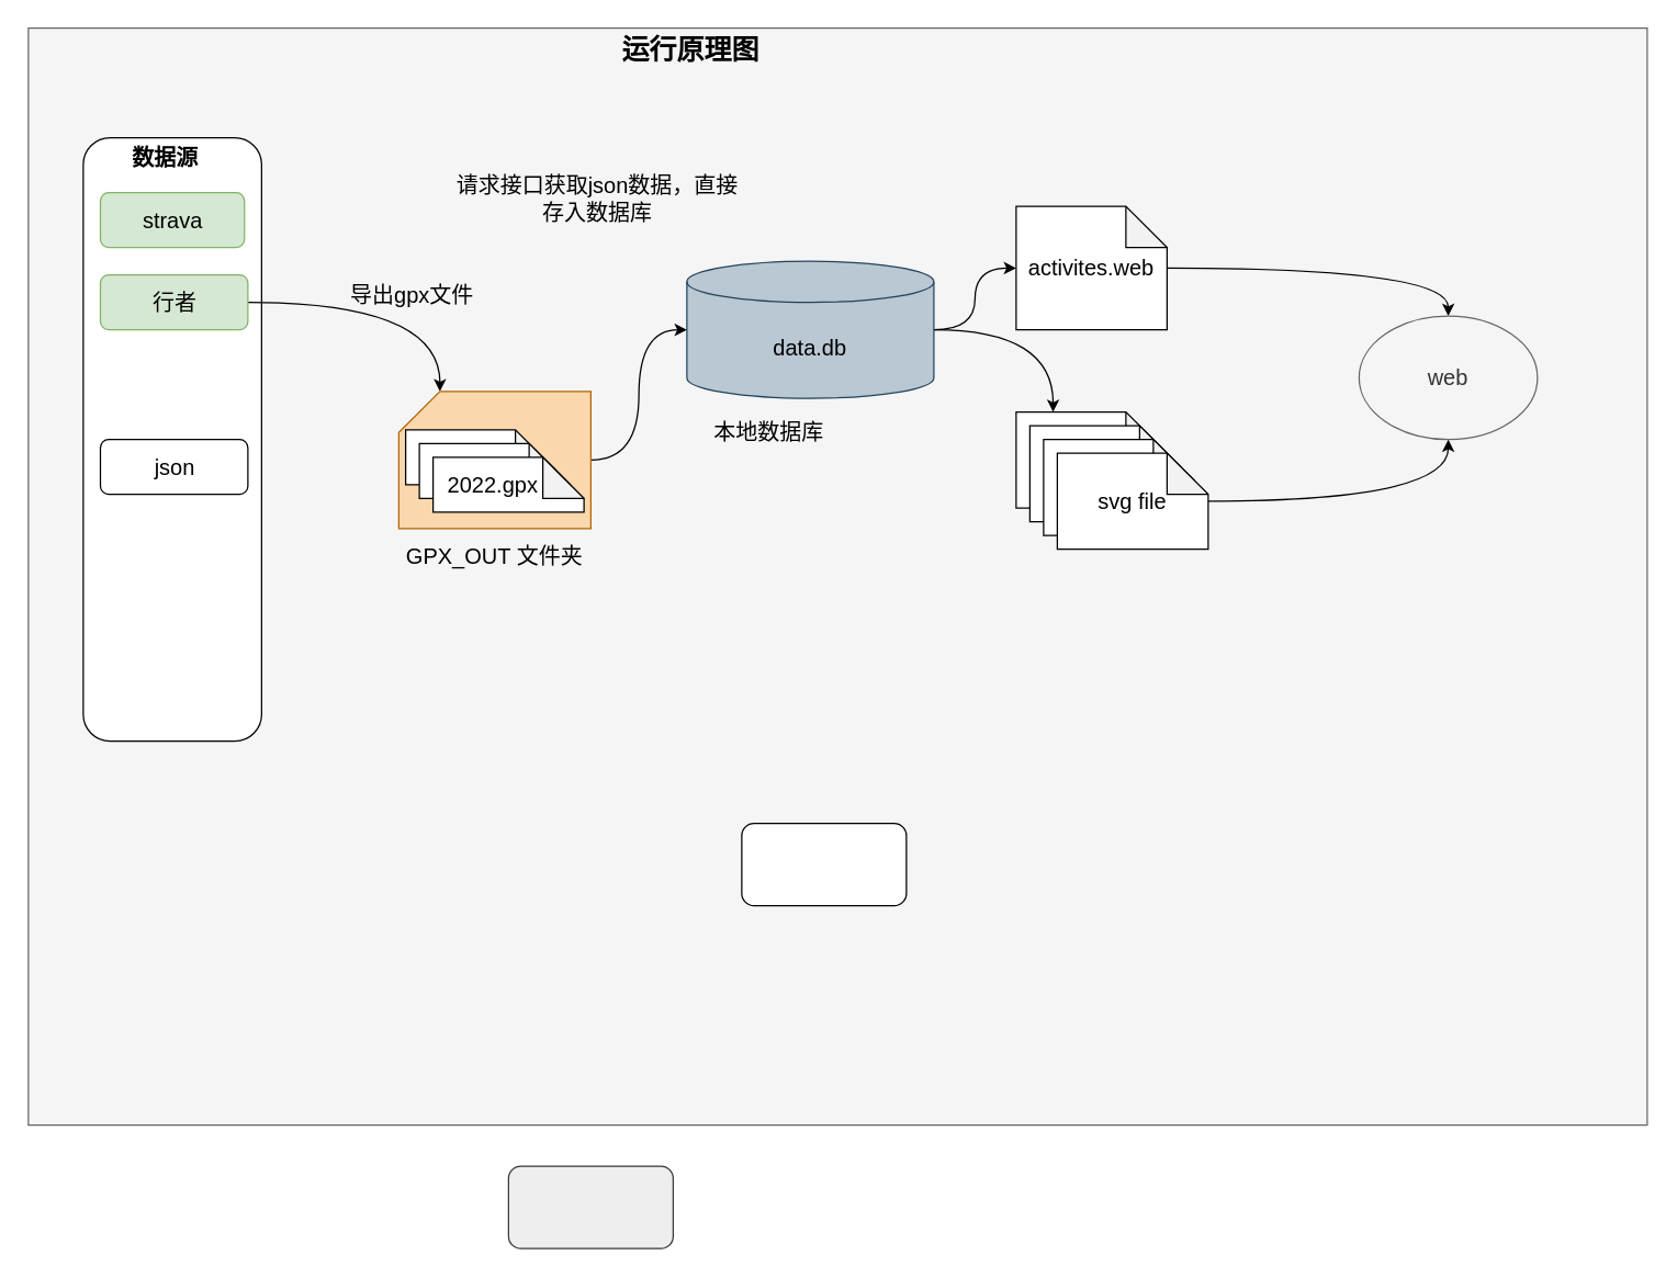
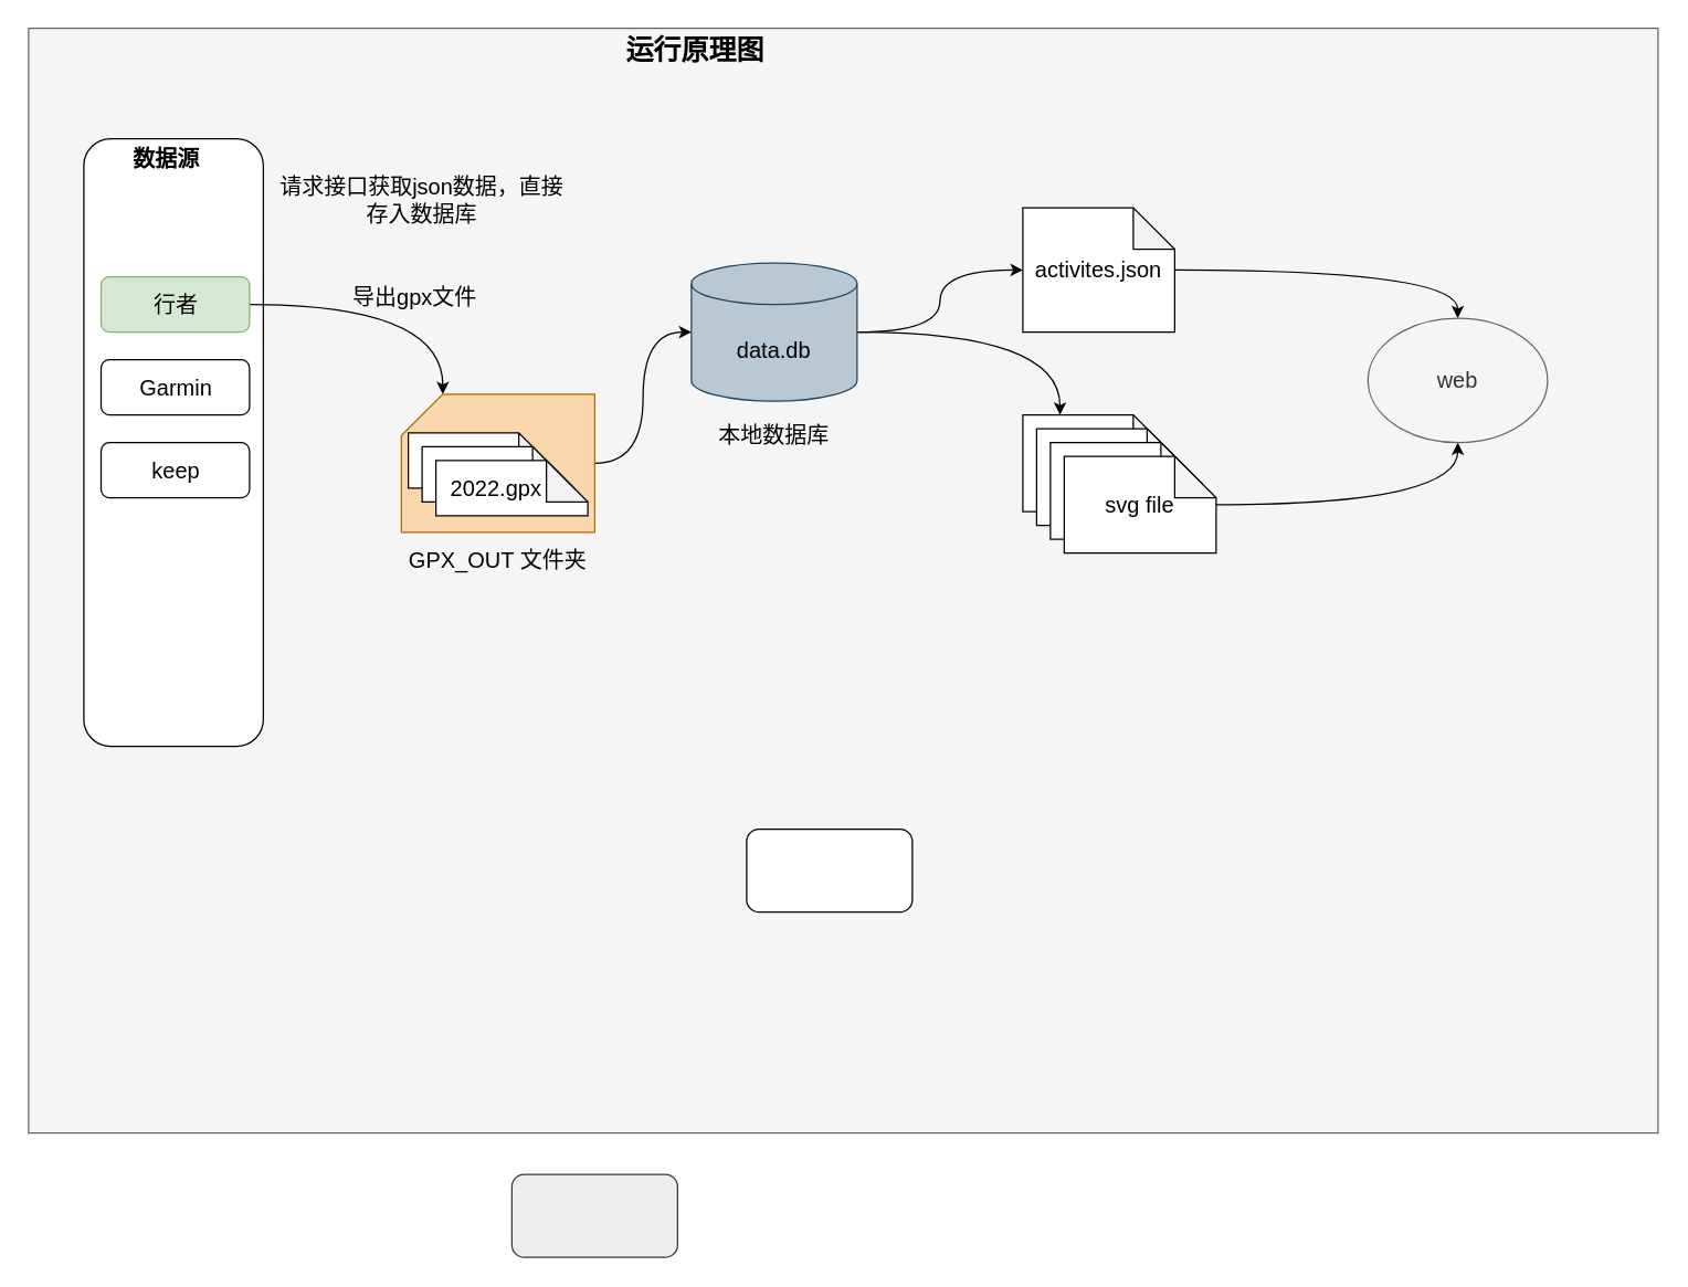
- <mxCell id="14" value="请求接口获取json数据，直接存入数据库" style="text;html=1;strokeColor=none;fillColor=none;align=center;verticalAlign=middle;whiteSpace=wrap;rounded=0;fontSize=16;" parent="1" vertex="1"><mxGeometry x="330" y="130" width="210" height="30" as="geometry" /></mxCell>
+ <mxCell id="14" value="请求接口获取json数据，直接存入数据库" style="text;html=1;strokeColor=none;fillColor=none;align=center;verticalAlign=middle;whiteSpace=wrap;rounded=0;fontSize=16;" parent="1" vertex="1"><mxGeometry x="200" y="130" width="210" height="30" as="geometry" /></mxCell>
- <mxCell id="5" value="strava" style="rounded=1;whiteSpace=wrap;html=1;fontSize=16;fillColor=#d5e8d4;strokeColor=#82b366;" parent="1" vertex="1"><mxGeometry x="72.5" y="140" width="105" height="40" as="geometry" /></mxCell>
- <mxCell id="20" value="activites.web" style="shape=note;whiteSpace=wrap;html=1;backgroundOutline=1;darkOpacity=0.05;fontSize=16;" parent="1" vertex="1"><mxGeometry x="740" y="150" width="110" height="90" as="geometry" /></mxCell>
+ <mxCell id="20" value="activites.json" style="shape=note;whiteSpace=wrap;html=1;backgroundOutline=1;darkOpacity=0.05;fontSize=16;" parent="1" vertex="1"><mxGeometry x="740" y="150" width="110" height="90" as="geometry" /></mxCell>
- <mxCell id="12" value="data.db" style="shape=cylinder3;whiteSpace=wrap;html=1;boundedLbl=1;backgroundOutline=1;size=15;fontSize=16;fillColor=#bac8d3;strokeColor=#23445d;" parent="1" vertex="1"><mxGeometry x="500" y="190" width="180" height="100" as="geometry" /></mxCell>
+ <mxCell id="12" value="data.db" style="shape=cylinder3;whiteSpace=wrap;html=1;boundedLbl=1;backgroundOutline=1;size=15;fontSize=16;fillColor=#bac8d3;strokeColor=#23445d;" parent="1" vertex="1"><mxGeometry x="500" y="190" width="120" height="100" as="geometry" /></mxCell>
+ <mxCell id="9" value="Garmin" style="rounded=1;whiteSpace=wrap;html=1;fontSize=16;" parent="1" vertex="1"><mxGeometry x="72.5" y="260" width="107.5" height="40" as="geometry" /></mxCell>
- <mxCell id="8" value="json" style="rounded=1;whiteSpace=wrap;html=1;fontSize=16;" parent="1" vertex="1"><mxGeometry x="72.5" y="320" width="107.5" height="40" as="geometry" /></mxCell>
+ <mxCell id="8" value="keep" style="rounded=1;whiteSpace=wrap;html=1;fontSize=16;" parent="1" vertex="1"><mxGeometry x="72.5" y="320" width="107.5" height="40" as="geometry" /></mxCell>
